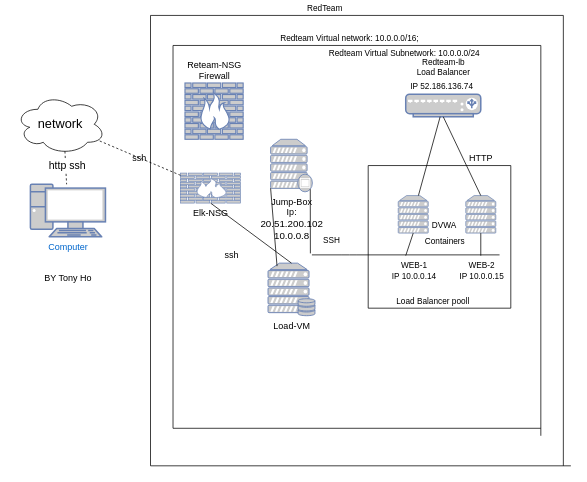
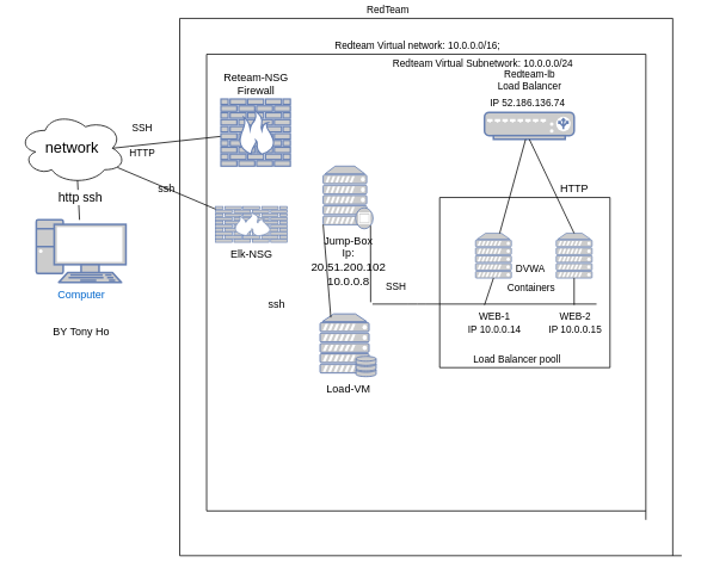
+ <mxCell id="9" value="" style="endArrow=none;html=1;entryX=0.875;entryY=0.5;entryDx=0;entryDy=0;entryPerimeter=0;" parent="1" source="13" target="2" edge="1"><mxGeometry width="50" height="50" relative="1" as="geometry"><mxPoint x="277.024" y="106.02" as="sourcePoint" /><mxPoint x="450" y="350" as="targetPoint" /></mxGeometry></mxCell>
+ <mxCell id="10" value="SSH" style="edgeLabel;html=1;align=center;verticalAlign=middle;resizable=0;points=[];" parent="9" vertex="1" connectable="0"><mxGeometry x="-0.166" y="-1" relative="1" as="geometry"><mxPoint x="-38.02" y="-14.0" as="offset" /></mxGeometry></mxCell>
+ <mxCell id="11" value="HTTP" style="edgeLabel;html=1;align=center;verticalAlign=middle;resizable=0;points=[];" parent="9" vertex="1" connectable="0"><mxGeometry x="-0.424" y="1" relative="1" as="geometry"><mxPoint x="-53.99" y="12.64" as="offset" /></mxGeometry></mxCell>
- <mxCell id="47" value="" style="endArrow=none;html=1;dashed=1;" parent="1" source="43" target="2" edge="1"><mxGeometry width="50" height="50" relative="1" as="geometry"><mxPoint x="400" y="370" as="sourcePoint" /><mxPoint x="450" y="320" as="targetPoint" /></mxGeometry></mxCell>
+ <mxCell id="47" value="" style="endArrow=none;html=1;" parent="1" source="43" target="2" edge="1"><mxGeometry width="50" height="50" relative="1" as="geometry"><mxPoint x="400" y="370" as="sourcePoint" /><mxPoint x="450" y="320" as="targetPoint" /></mxGeometry></mxCell>
- <mxCell id="3" value="&lt;font style=&quot;font-size: 14px&quot;&gt;http ssh&lt;/font&gt;" style="endArrow=none;dashed=1;html=1;exitX=0.55;exitY=0.95;exitDx=0;exitDy=0;exitPerimeter=0;" parent="1" source="2" target="12" edge="1"><mxGeometry x="-0.158" y="2" width="50" height="50" relative="1" as="geometry"><mxPoint x="400" y="400" as="sourcePoint" /><mxPoint x="75" y="270" as="targetPoint" /><mxPoint as="offset" /></mxGeometry></mxCell>
+ <mxCell id="3" value="&lt;font style=&quot;font-size: 14px&quot;&gt;http ssh&lt;/font&gt;" style="endArrow=none;dashed=0;html=1;exitX=0.55;exitY=0.95;exitDx=0;exitDy=0;exitPerimeter=0;" parent="1" source="2" target="12" edge="1"><mxGeometry x="-0.158" y="2" width="50" height="50" relative="1" as="geometry"><mxPoint x="400" y="400" as="sourcePoint" /><mxPoint x="75" y="270" as="targetPoint" /><mxPoint as="offset" /></mxGeometry></mxCell>
- <mxCell id="45" value="" style="endArrow=none;html=1;entryX=0.5;entryY=1;entryDx=0;entryDy=0;entryPerimeter=0;exitX=0.5;exitY=0;exitDx=0;exitDy=0;exitPerimeter=0;" parent="1" source="42" target="43" edge="1"><mxGeometry width="50" height="50" relative="1" as="geometry"><mxPoint x="400" y="370" as="sourcePoint" /><mxPoint x="450" y="320" as="targetPoint" /></mxGeometry></mxCell>
